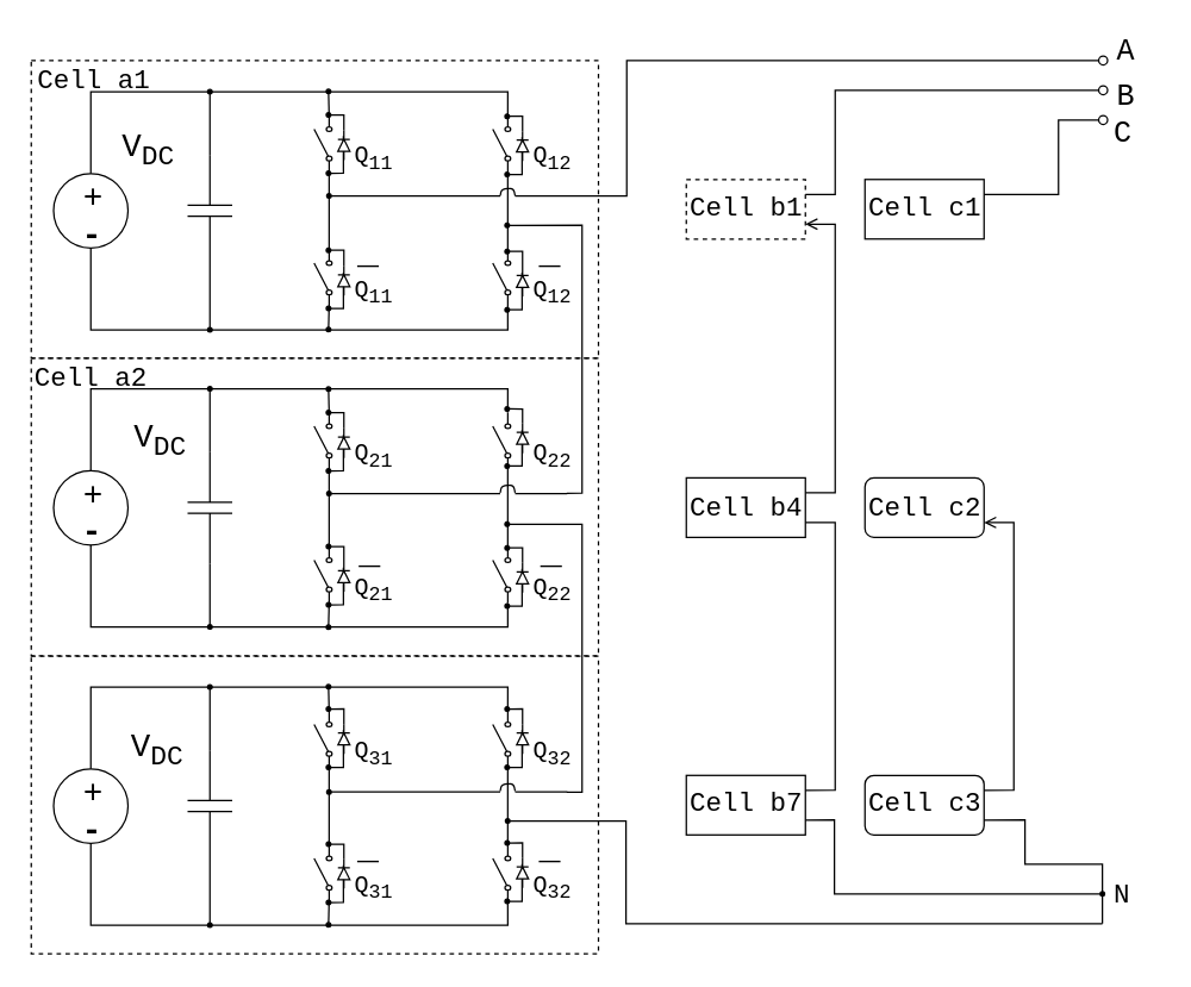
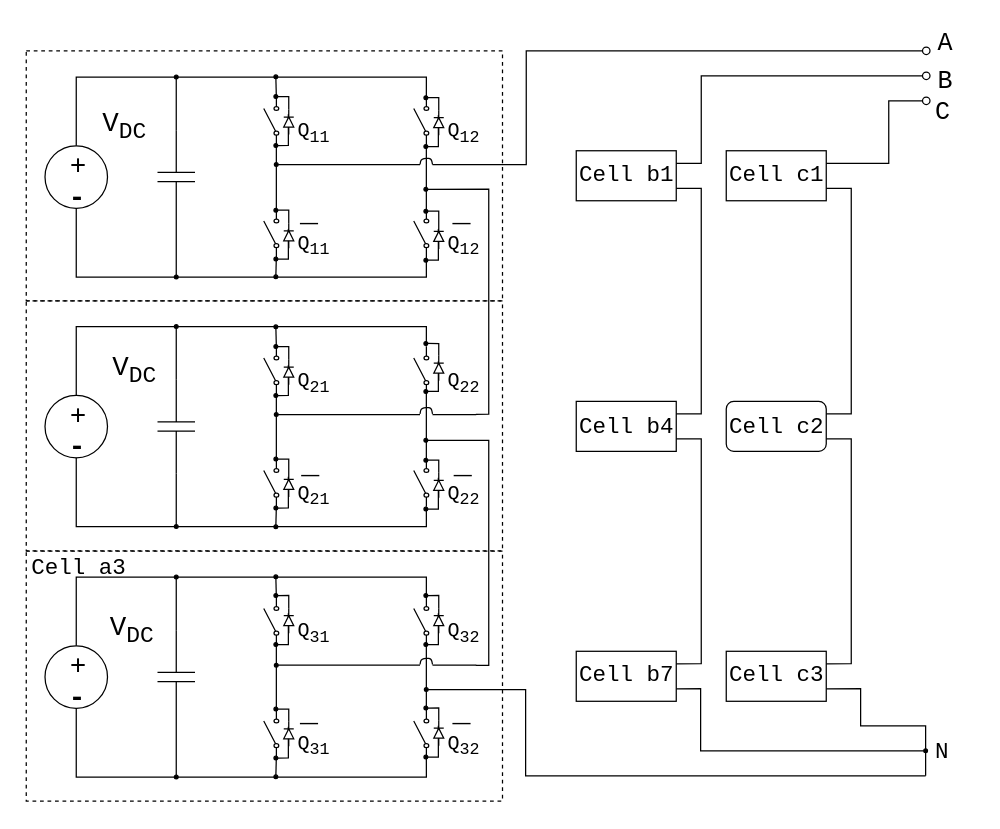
- <mxCell id="126" value="&lt;font face=&quot;Courier New&quot;&gt;Cell a1&lt;br&gt;&lt;/font&gt;" style="text;html=1;resizable=0;points=[];autosize=1;align=left;verticalAlign=top;spacingTop=-4;fontSize=18;fontColor=#000000;" vertex="1" parent="1"><mxGeometry x="23" y="40" width="90" height="20" as="geometry" /></mxCell>
- <mxCell id="129" value="Cell b1" style="rounded=0;whiteSpace=wrap;html=1;strokeColor=#000000;fillColor=none;fontSize=18;fontColor=#000000;fontFamily=Courier New;dashed=1;" vertex="1" parent="1"><mxGeometry x="460.5" y="120" width="80" height="40" as="geometry" /></mxCell>
+ <mxCell id="129" value="Cell b1" style="rounded=0;whiteSpace=wrap;html=1;strokeColor=#000000;fillColor=none;fontSize=18;fontColor=#000000;fontFamily=Courier New;" vertex="1" parent="1"><mxGeometry x="460.5" y="120" width="80" height="40" as="geometry" /></mxCell>
- <mxCell id="137" value="" style="endArrow=open;html=1;fontFamily=Courier New;fontSize=18;fontColor=#000000;entryX=1;entryY=0.75;entryDx=0;entryDy=0;edgeStyle=orthogonalEdgeStyle;rounded=0;exitX=1;exitY=0.25;exitDx=0;exitDy=0;" edge="1" parent="1" source="131" target="129"><mxGeometry width="50" height="50" relative="1" as="geometry"><mxPoint x="530.5" y="260" as="sourcePoint" /><mxPoint x="580.5" y="210" as="targetPoint" /><Array as="points"><mxPoint x="560.5" y="330" /><mxPoint x="560.5" y="150" /></Array></mxGeometry></mxCell>
+ <mxCell id="137" value="" style="endArrow=none;html=1;fontFamily=Courier New;fontSize=18;fontColor=#000000;entryX=1;entryY=0.75;entryDx=0;entryDy=0;edgeStyle=orthogonalEdgeStyle;rounded=0;exitX=1;exitY=0.25;exitDx=0;exitDy=0;" edge="1" parent="1" source="131" target="129"><mxGeometry width="50" height="50" relative="1" as="geometry"><mxPoint x="530.5" y="260" as="sourcePoint" /><mxPoint x="580.5" y="210" as="targetPoint" /><Array as="points"><mxPoint x="560.5" y="330" /><mxPoint x="560.5" y="150" /></Array></mxGeometry></mxCell>
+ <mxCell id="139" value="" style="endArrow=none;html=1;fontFamily=Courier New;fontSize=18;fontColor=#000000;entryX=1;entryY=0.75;entryDx=0;entryDy=0;edgeStyle=orthogonalEdgeStyle;rounded=0;exitX=1;exitY=0.25;exitDx=0;exitDy=0;" edge="1" parent="1" source="132" target="130"><mxGeometry width="50" height="50" relative="1" as="geometry"><mxPoint x="670.31" y="325.381" as="sourcePoint" /><mxPoint x="670.31" y="144.905" as="targetPoint" /><Array as="points"><mxPoint x="680.5" y="330" /><mxPoint x="680.5" y="150" /></Array></mxGeometry></mxCell>
- <mxCell id="127" value="&lt;font face=&quot;Courier New&quot;&gt;Cell a2&lt;/font&gt;" style="text;html=1;resizable=0;points=[];autosize=1;align=left;verticalAlign=top;spacingTop=-4;fontSize=18;fontColor=#000000;" vertex="1" parent="1"><mxGeometry x="20.5" y="240" width="90" height="20" as="geometry" /></mxCell>
- <mxCell id="140" value="" style="endArrow=open;html=1;fontFamily=Courier New;fontSize=18;fontColor=#000000;entryX=1;entryY=0.75;entryDx=0;entryDy=0;edgeStyle=orthogonalEdgeStyle;rounded=0;exitX=1;exitY=0.25;exitDx=0;exitDy=0;" edge="1" parent="1" source="134" target="132"><mxGeometry width="50" height="50" relative="1" as="geometry"><mxPoint x="680.31" y="530.381" as="sourcePoint" /><mxPoint x="680.31" y="349.905" as="targetPoint" /><Array as="points"><mxPoint x="680.5" y="530" /><mxPoint x="680.5" y="350" /></Array></mxGeometry></mxCell>
+ <mxCell id="140" value="" style="endArrow=none;html=1;fontFamily=Courier New;fontSize=18;fontColor=#000000;entryX=1;entryY=0.75;entryDx=0;entryDy=0;edgeStyle=orthogonalEdgeStyle;rounded=0;exitX=1;exitY=0.25;exitDx=0;exitDy=0;" edge="1" parent="1" source="134" target="132"><mxGeometry width="50" height="50" relative="1" as="geometry"><mxPoint x="680.31" y="530.381" as="sourcePoint" /><mxPoint x="680.31" y="349.905" as="targetPoint" /><Array as="points"><mxPoint x="680.5" y="530" /><mxPoint x="680.5" y="350" /></Array></mxGeometry></mxCell>
+ <mxCell id="128" value="&lt;font face=&quot;Courier New&quot;&gt;Cell a3&lt;/font&gt;" style="text;html=1;resizable=0;points=[];autosize=1;align=left;verticalAlign=top;spacingTop=-4;fontSize=18;fontColor=#000000;" vertex="1" parent="1"><mxGeometry x="23" y="440" width="90" height="20" as="geometry" /></mxCell>
- <mxCell id="134" value="Cell c3" style="whiteSpace=wrap;html=1;strokeColor=#000000;fillColor=none;fontSize=18;fontColor=#000000;fontFamily=Courier New;rounded=1;" vertex="1" parent="1"><mxGeometry x="580.5" y="520.429" width="80" height="40" as="geometry" /></mxCell>
+ <mxCell id="134" value="Cell c3" style="rounded=0;whiteSpace=wrap;html=1;strokeColor=#000000;fillColor=none;fontSize=18;fontColor=#000000;fontFamily=Courier New;" vertex="1" parent="1"><mxGeometry x="580.5" y="520.429" width="80" height="40" as="geometry" /></mxCell>
